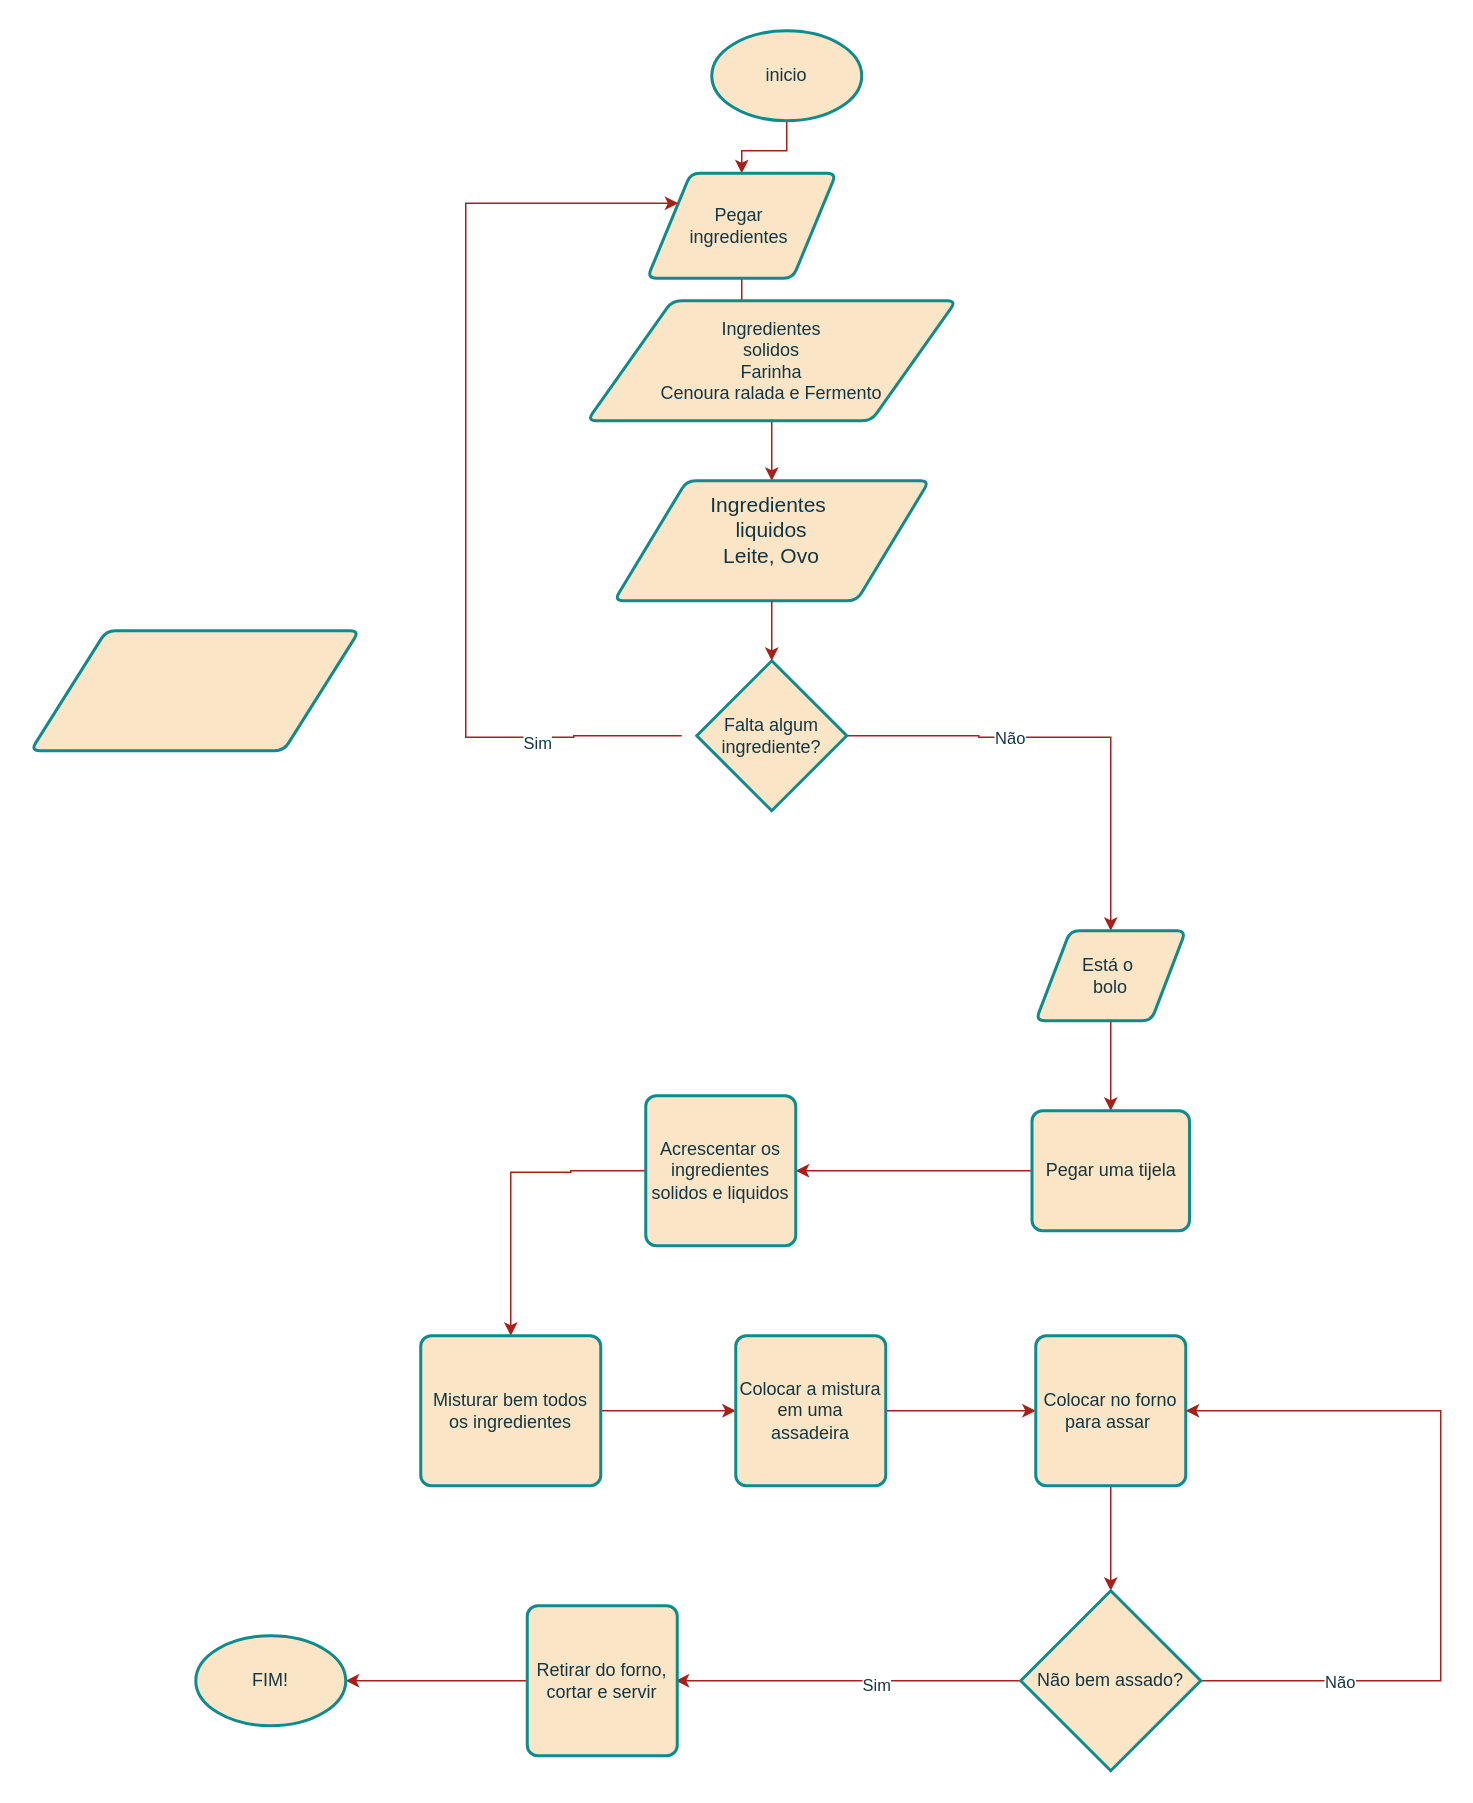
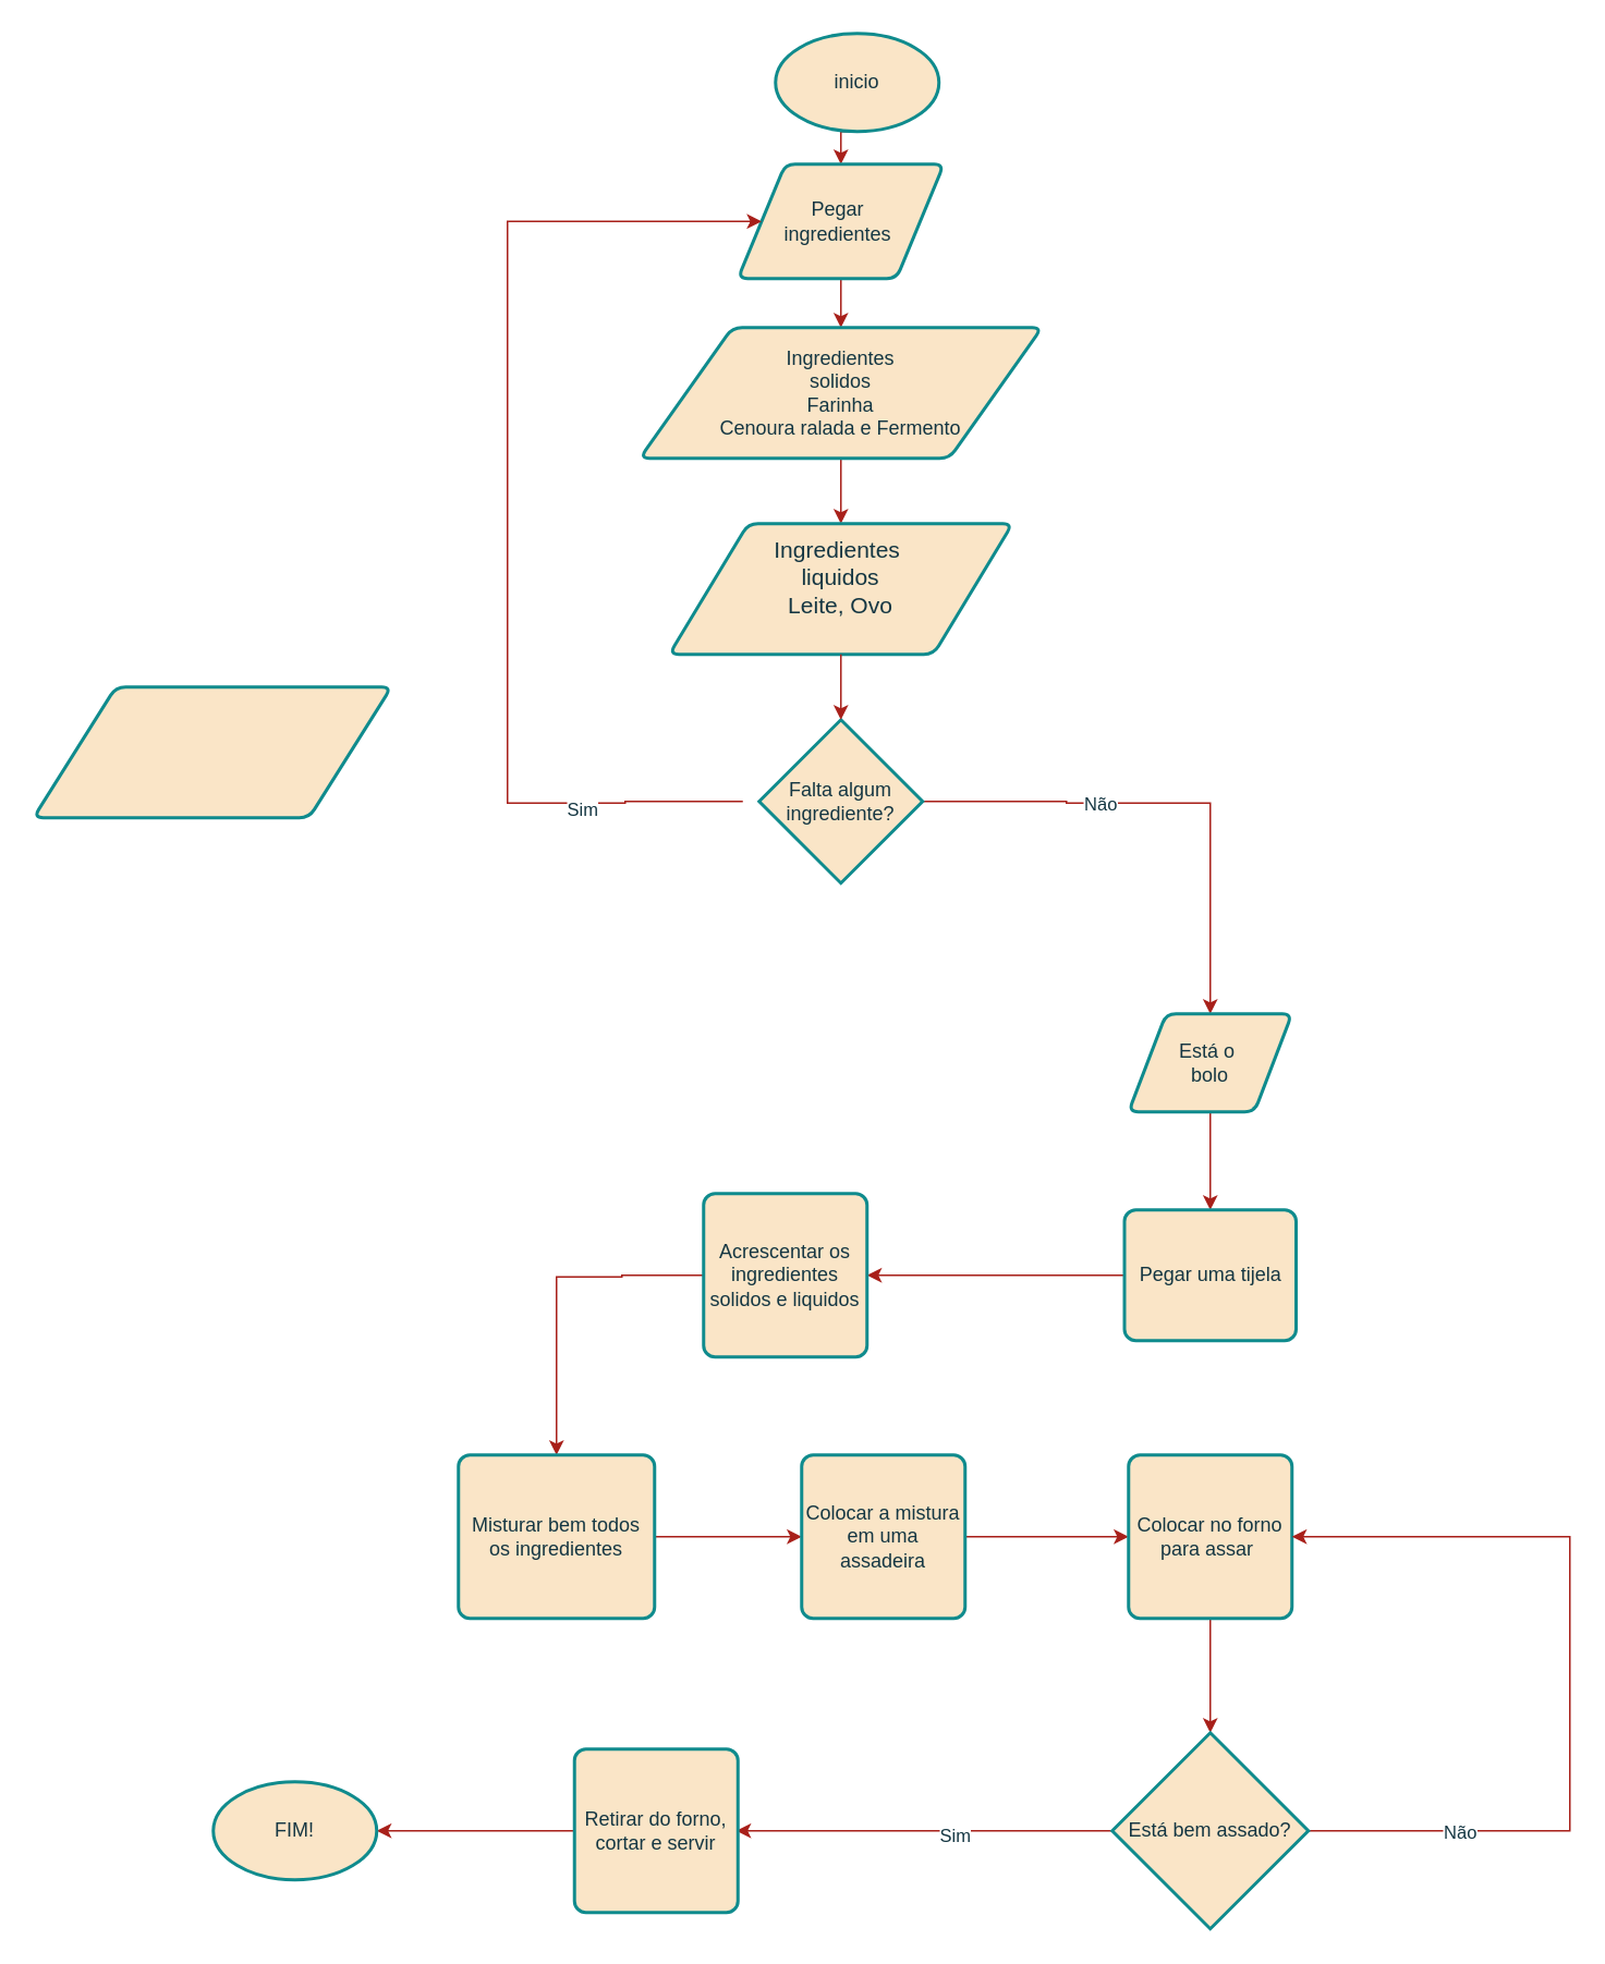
- <mxCell id="5" value="Pegar&amp;nbsp;&lt;br&gt;ingredientes&amp;nbsp;" style="shape=parallelogram;html=1;strokeWidth=2;perimeter=parallelogramPerimeter;whiteSpace=wrap;rounded=1;arcSize=12;size=0.23;labelBackgroundColor=none;fillColor=#FAE5C7;strokeColor=#0F8B8D;fontColor=#143642;" vertex="1" parent="1"><mxGeometry x="431" y="115" width="126" height="70" as="geometry" /></mxCell>
+ <mxCell id="5" value="Pegar&amp;nbsp;&lt;br&gt;ingredientes&amp;nbsp;" style="shape=parallelogram;html=1;strokeWidth=2;perimeter=parallelogramPerimeter;whiteSpace=wrap;rounded=1;arcSize=12;size=0.23;labelBackgroundColor=none;fillColor=#FAE5C7;strokeColor=#0F8B8D;fontColor=#143642;" vertex="1" parent="1"><mxGeometry x="451" y="100" width="126" height="70" as="geometry" /></mxCell>
- <mxCell id="32" value="Não bem assado?" style="strokeWidth=2;html=1;shape=mxgraph.flowchart.decision;whiteSpace=wrap;strokeColor=#0F8B8D;fontColor=#143642;fillColor=#FAE5C7;" vertex="1" parent="1"><mxGeometry x="680" y="1060" width="120" height="120" as="geometry" /></mxCell>
+ <mxCell id="32" value="Está bem assado?" style="strokeWidth=2;html=1;shape=mxgraph.flowchart.decision;whiteSpace=wrap;strokeColor=#0F8B8D;fontColor=#143642;fillColor=#FAE5C7;" vertex="1" parent="1"><mxGeometry x="680" y="1060" width="120" height="120" as="geometry" /></mxCell>
